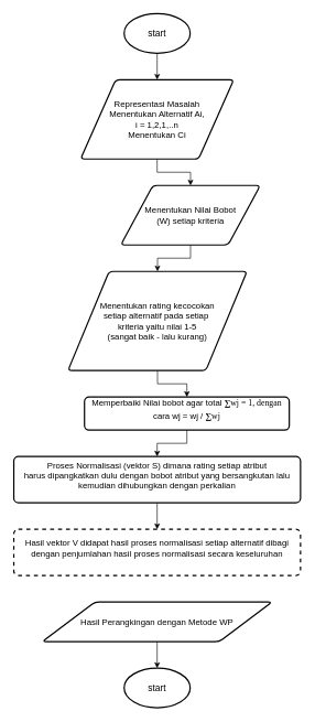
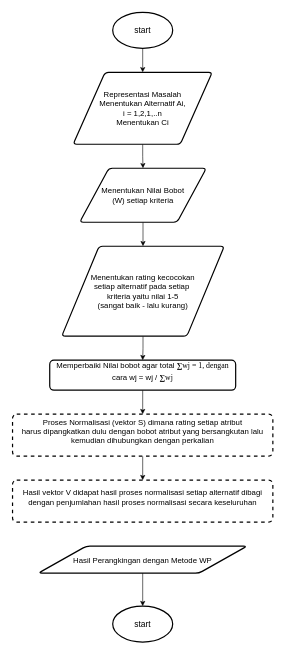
- <mxCell id="9" value="&lt;font style=&quot;font-size: 13px&quot;&gt;Menentukan Nilai Bobot&lt;br&gt;(W) setiap kriteria&lt;br&gt;&lt;/font&gt;" style="shape=parallelogram;html=1;strokeWidth=2;perimeter=parallelogramPerimeter;whiteSpace=wrap;rounded=1;arcSize=12;size=0.23;" parent="1" vertex="1"><mxGeometry x="182" y="280" width="211" height="90" as="geometry" /></mxCell>
+ <mxCell id="9" value="&lt;font style=&quot;font-size: 13px&quot;&gt;Menentukan Nilai Bobot&lt;br&gt;(W) setiap kriteria&lt;br&gt;&lt;/font&gt;" style="shape=parallelogram;html=1;strokeWidth=2;perimeter=parallelogramPerimeter;whiteSpace=wrap;rounded=1;arcSize=12;size=0.23;" parent="1" vertex="1"><mxGeometry x="132" y="280" width="211" height="90" as="geometry" /></mxCell>
- <mxCell id="11" value="&lt;font style=&quot;font-size: 13px&quot;&gt;Memperbaiki Nilai bobot agar total&amp;nbsp;&lt;span style=&quot;text-align: justify&quot;&gt;&lt;span lang=&quot;EN-US&quot; style=&quot;line-height: 150% ; font-family: &amp;#34;times new roman&amp;#34; , serif&quot;&gt;&lt;font style=&quot;font-size: 13px&quot;&gt;&lt;b&gt;∑&lt;/b&gt;wj = 1, dengan&lt;br&gt;&lt;/font&gt;&lt;/span&gt;&lt;/span&gt;cara wj = wj /&amp;nbsp;&lt;span style=&quot;text-align: justify&quot;&gt;&lt;span lang=&quot;EN-US&quot; style=&quot;line-height: 150% ; font-family: &amp;#34;times new roman&amp;#34; , serif&quot;&gt;&lt;font style=&quot;font-size: 13px&quot;&gt;&lt;b&gt;∑&lt;/b&gt;wj&lt;/font&gt;&lt;/span&gt;&lt;/span&gt;&lt;/font&gt;&lt;p class=&quot;MsoNormal&quot; style=&quot;text-align: justify ; line-height: 150%&quot;&gt;&lt;b&gt;&lt;span lang=&quot;EN-US&quot; style=&quot;font-size: 12.0pt ; line-height: 150% ; font-family: &amp;#34;times new roman&amp;#34; , serif&quot;&gt;&lt;/span&gt;&lt;/b&gt;&lt;/p&gt;" style="rounded=1;whiteSpace=wrap;html=1;absoluteArcSize=1;arcSize=14;strokeWidth=2;" vertex="1" parent="1"><mxGeometry x="127" y="600" width="310" height="50" as="geometry" /></mxCell>
+ <mxCell id="11" value="&lt;font style=&quot;font-size: 13px&quot;&gt;Memperbaiki Nilai bobot agar total&amp;nbsp;&lt;span style=&quot;text-align: justify&quot;&gt;&lt;span lang=&quot;EN-US&quot; style=&quot;line-height: 150% ; font-family: &amp;#34;times new roman&amp;#34; , serif&quot;&gt;&lt;font style=&quot;font-size: 13px&quot;&gt;&lt;b&gt;∑&lt;/b&gt;wj = 1, dengan&lt;br&gt;&lt;/font&gt;&lt;/span&gt;&lt;/span&gt;cara wj = wj /&amp;nbsp;&lt;span style=&quot;text-align: justify&quot;&gt;&lt;span lang=&quot;EN-US&quot; style=&quot;line-height: 150% ; font-family: &amp;#34;times new roman&amp;#34; , serif&quot;&gt;&lt;font style=&quot;font-size: 13px&quot;&gt;&lt;b&gt;∑&lt;/b&gt;wj&lt;/font&gt;&lt;/span&gt;&lt;/span&gt;&lt;/font&gt;&lt;p class=&quot;MsoNormal&quot; style=&quot;text-align: justify ; line-height: 150%&quot;&gt;&lt;b&gt;&lt;span lang=&quot;EN-US&quot; style=&quot;font-size: 12.0pt ; line-height: 150% ; font-family: &amp;#34;times new roman&amp;#34; , serif&quot;&gt;&lt;/span&gt;&lt;/b&gt;&lt;/p&gt;" style="rounded=1;whiteSpace=wrap;html=1;absoluteArcSize=1;arcSize=14;strokeWidth=2;" vertex="1" parent="1"><mxGeometry x="82" y="600" width="310" height="50" as="geometry" /></mxCell>
- <mxCell id="13" value="&lt;font style=&quot;font-size: 13px&quot;&gt;Proses Normalisasi (vektor S) dimana rating setiap atribut&lt;br&gt;harus dipangkatkan dulu dengan bobot atribut yang bersangkutan lalu kemudian dihubungkan dengan perkalian&lt;/font&gt;&lt;br&gt;&lt;p class=&quot;MsoNormal&quot; style=&quot;text-align: justify ; line-height: 150%&quot;&gt;&lt;b&gt;&lt;span lang=&quot;EN-US&quot; style=&quot;font-size: 12.0pt ; line-height: 150% ; font-family: &amp;#34;times new roman&amp;#34; , serif&quot;&gt;&lt;/span&gt;&lt;/b&gt;&lt;/p&gt;" style="rounded=1;whiteSpace=wrap;html=1;absoluteArcSize=1;arcSize=14;strokeWidth=2;" vertex="1" parent="1"><mxGeometry x="20" y="690" width="434" height="70" as="geometry" /></mxCell>
+ <mxCell id="13" value="&lt;font style=&quot;font-size: 13px&quot;&gt;Proses Normalisasi (vektor S) dimana rating setiap atribut&lt;br&gt;harus dipangkatkan dulu dengan bobot atribut yang bersangkutan lalu kemudian dihubungkan dengan perkalian&lt;/font&gt;&lt;br&gt;&lt;p class=&quot;MsoNormal&quot; style=&quot;text-align: justify ; line-height: 150%&quot;&gt;&lt;b&gt;&lt;span lang=&quot;EN-US&quot; style=&quot;font-size: 12.0pt ; line-height: 150% ; font-family: &amp;#34;times new roman&amp;#34; , serif&quot;&gt;&lt;/span&gt;&lt;/b&gt;&lt;/p&gt;" style="rounded=1;whiteSpace=wrap;html=1;absoluteArcSize=1;arcSize=14;strokeWidth=2;dashed=1;" vertex="1" parent="1"><mxGeometry x="20" y="690" width="434" height="70" as="geometry" /></mxCell>
- <mxCell id="16" value="&lt;font style=&quot;font-size: 13px&quot;&gt;Hasil Perangkingan dengan Metode WP&lt;/font&gt;" style="shape=parallelogram;html=1;strokeWidth=2;perimeter=parallelogramPerimeter;whiteSpace=wrap;rounded=1;arcSize=12;size=0.23;" vertex="1" parent="1"><mxGeometry x="63" y="910" width="348" height="60" as="geometry" /></mxCell>
+ <mxCell id="16" value="&lt;font style=&quot;font-size: 13px&quot;&gt;Hasil Perangkingan dengan Metode WP&lt;/font&gt;" style="shape=parallelogram;html=1;strokeWidth=2;perimeter=parallelogramPerimeter;whiteSpace=wrap;rounded=1;arcSize=12;size=0.23;" vertex="1" parent="1"><mxGeometry x="63" y="910" width="348" height="45" as="geometry" /></mxCell>
